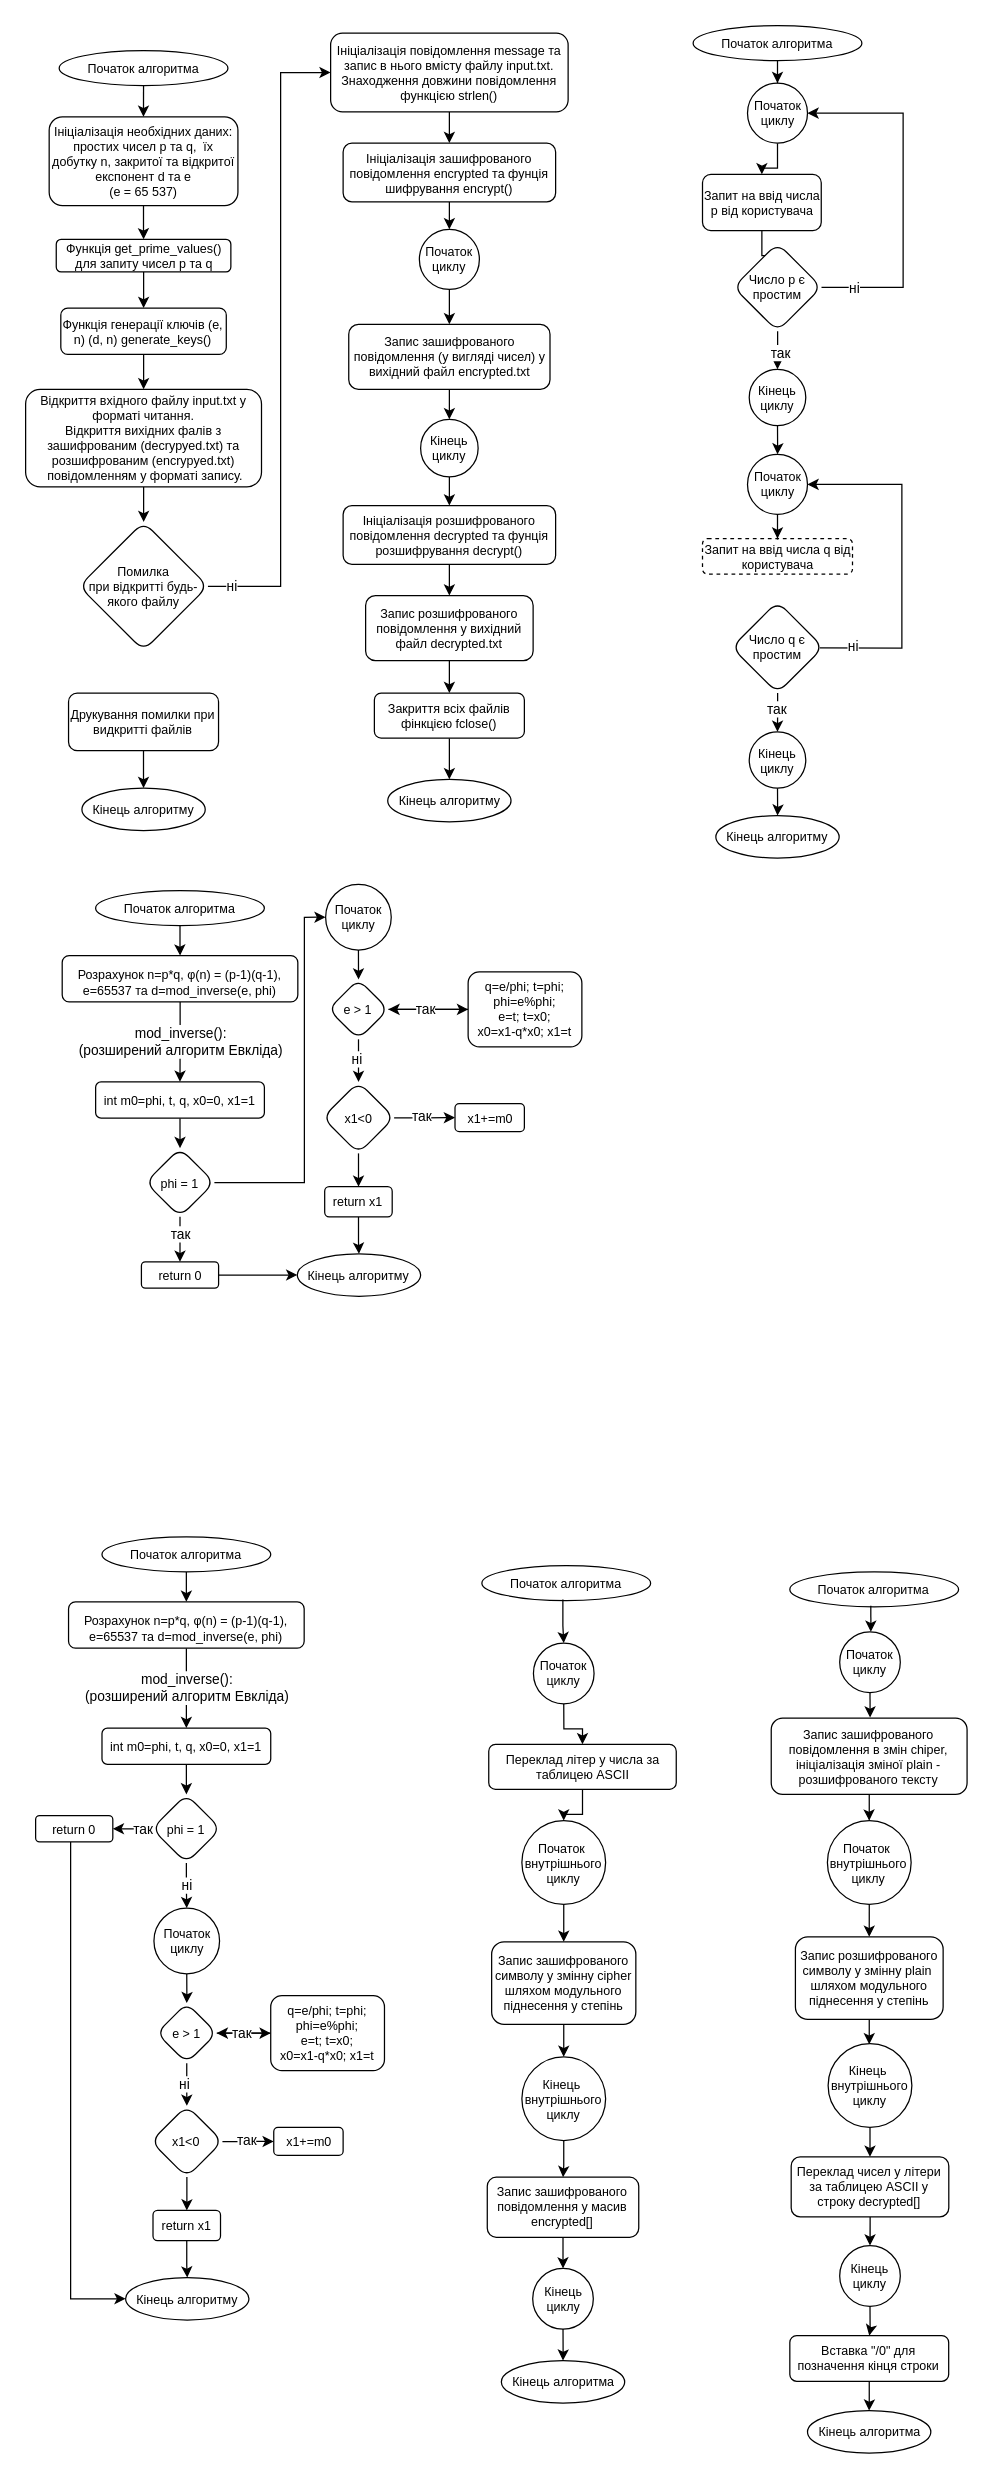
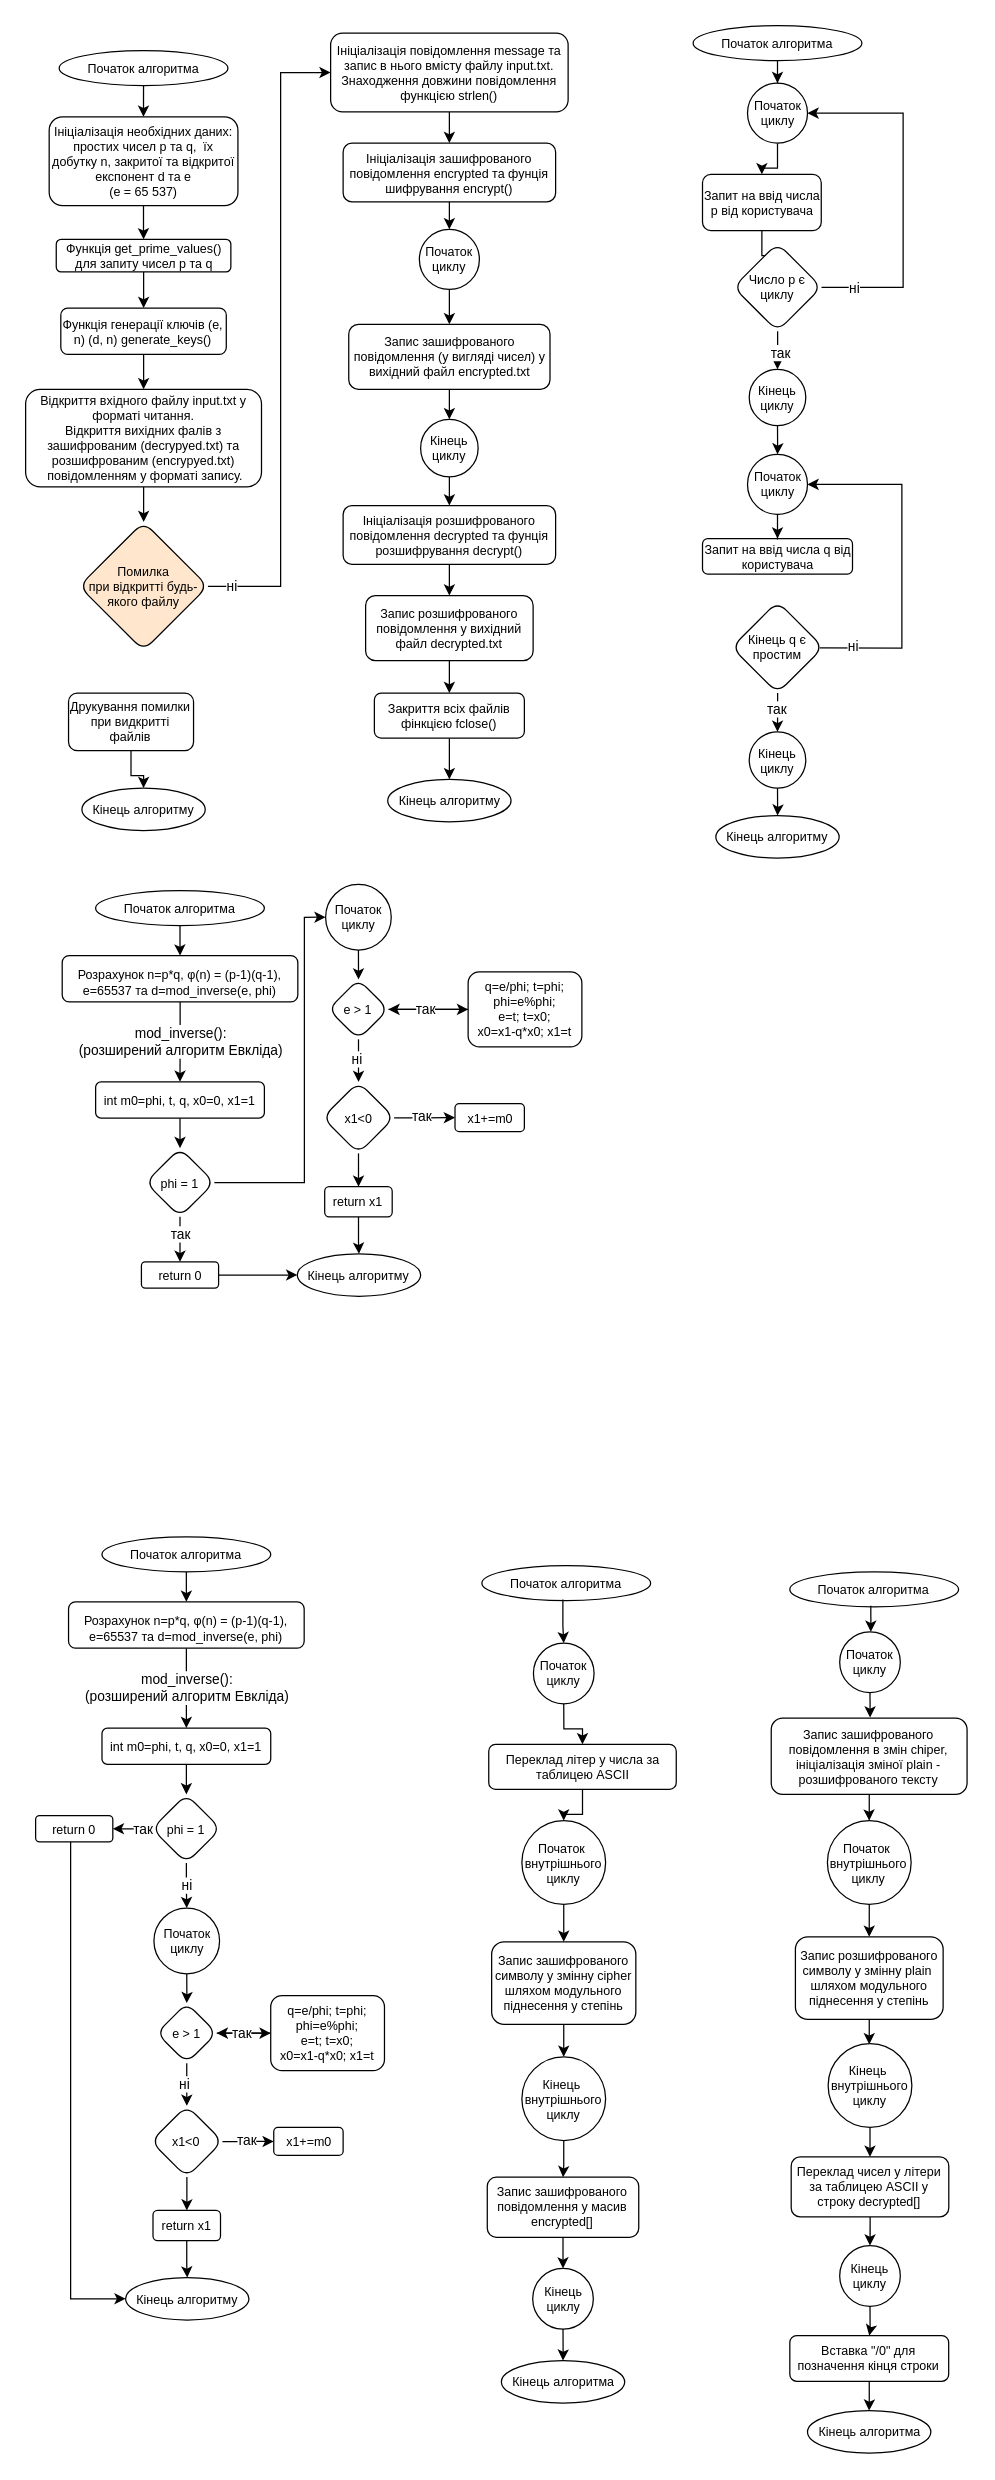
- <mxCell id="48" value="Число p є простим" style="rhombus;whiteSpace=wrap;html=1;fontSize=10;rounded=1;" vertex="1" parent="1"><mxGeometry x="586.25" y="194" width="70.5" height="70.5" as="geometry" /></mxCell>
+ <mxCell id="48" value="Число p є циклу" style="rhombus;whiteSpace=wrap;html=1;fontSize=10;rounded=1;" vertex="1" parent="1"><mxGeometry x="586.25" y="194" width="70.5" height="70.5" as="geometry" /></mxCell>
- <mxCell id="51" value="Запит на ввід числа q від користувача" style="whiteSpace=wrap;html=1;fontSize=10;rounded=1;dashed=1;" vertex="1" parent="1"><mxGeometry x="561.5" y="430.38" width="120" height="28.5" as="geometry" /></mxCell>
+ <mxCell id="51" value="Запит на ввід числа q від користувача" style="whiteSpace=wrap;html=1;fontSize=10;rounded=1;" vertex="1" parent="1"><mxGeometry x="561.5" y="430.38" width="120" height="28.5" as="geometry" /></mxCell>
- <mxCell id="17" value="Помилка &lt;br&gt;при відкритті будь-якого файлу" style="rhombus;whiteSpace=wrap;html=1;fontSize=10;rounded=1;" vertex="1" parent="1"><mxGeometry x="62.85" y="417" width="103" height="103" as="geometry" /></mxCell>
+ <mxCell id="17" value="Помилка &lt;br&gt;при відкритті будь-якого файлу" style="rhombus;whiteSpace=wrap;html=1;fontSize=10;rounded=1;fillColor=#ffe6cc;" vertex="1" parent="1"><mxGeometry x="62.85" y="417" width="103" height="103" as="geometry" /></mxCell>
- <mxCell id="56" value="Число q є простим" style="rhombus;whiteSpace=wrap;html=1;fontSize=10;rounded=1;" vertex="1" parent="1"><mxGeometry x="584.88" y="480.75" width="73.25" height="73.25" as="geometry" /></mxCell>
+ <mxCell id="56" value="Кінець q є простим" style="rhombus;whiteSpace=wrap;html=1;fontSize=10;rounded=1;" vertex="1" parent="1"><mxGeometry x="584.88" y="480.75" width="73.25" height="73.25" as="geometry" /></mxCell>
- <mxCell id="19" value="Друкування помилки при видкритті файлів" style="whiteSpace=wrap;html=1;fontSize=10;rounded=1;" vertex="1" parent="1"><mxGeometry x="54.34" y="554" width="120" height="46" as="geometry" /></mxCell>
+ <mxCell id="19" value="Друкування помилки при видкритті файлів" style="whiteSpace=wrap;html=1;fontSize=10;rounded=1;" vertex="1" parent="1"><mxGeometry x="54.34" y="554" width="100" height="46" as="geometry" /></mxCell>
